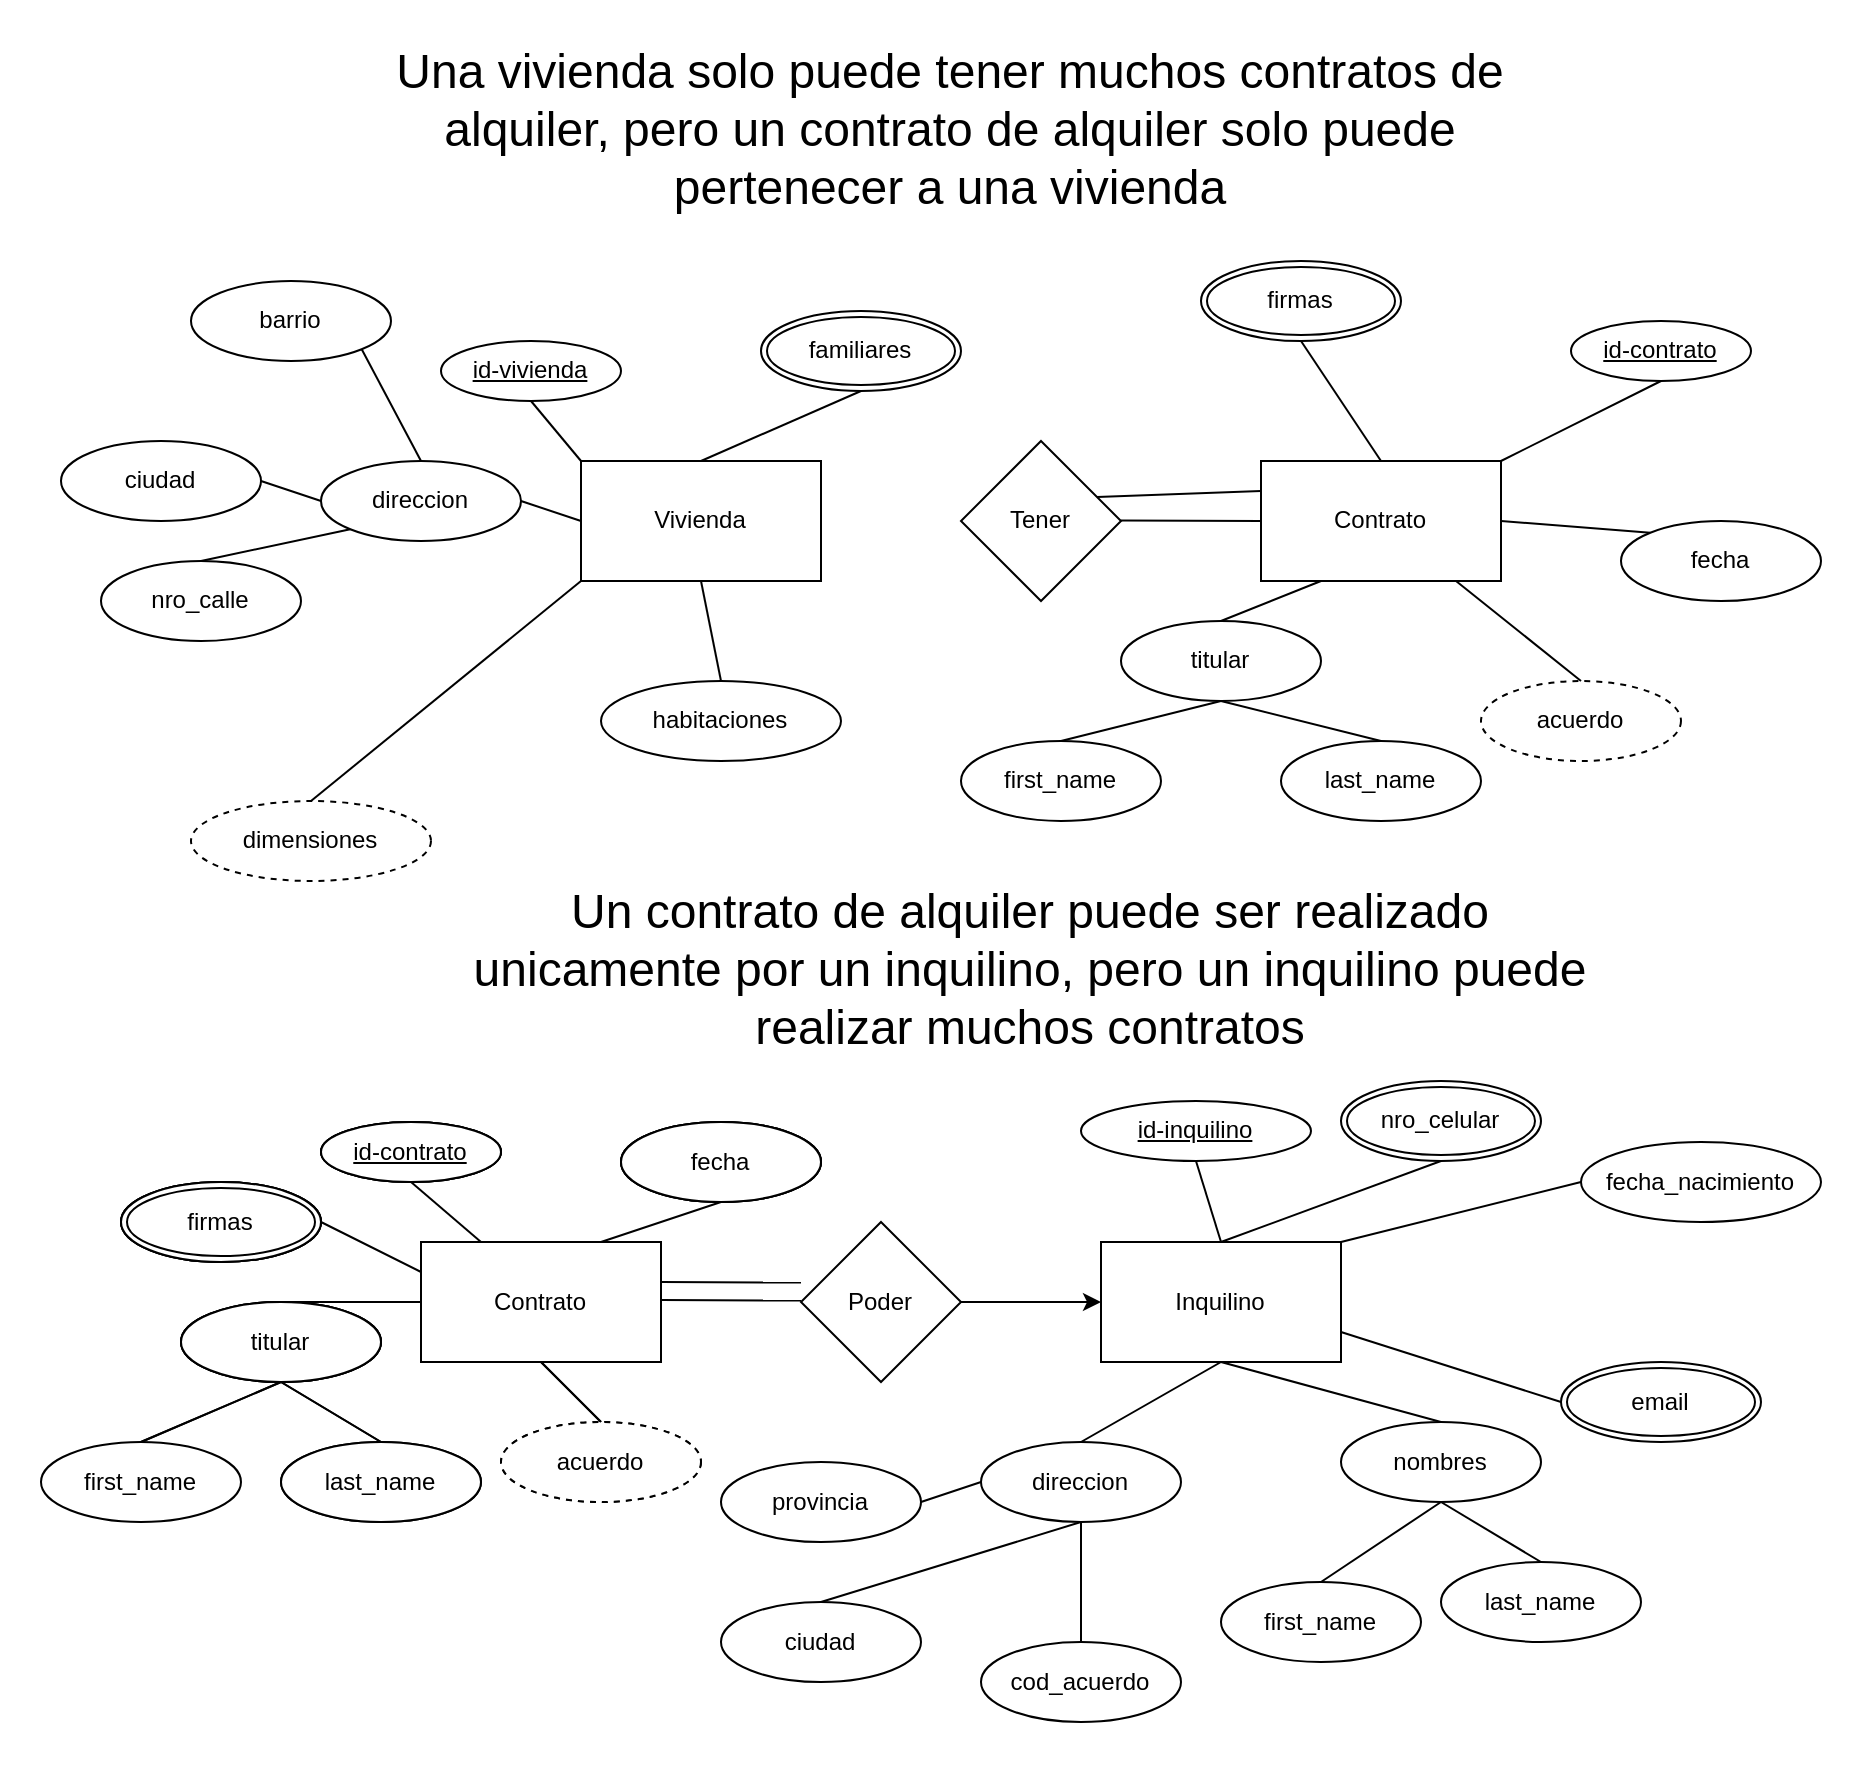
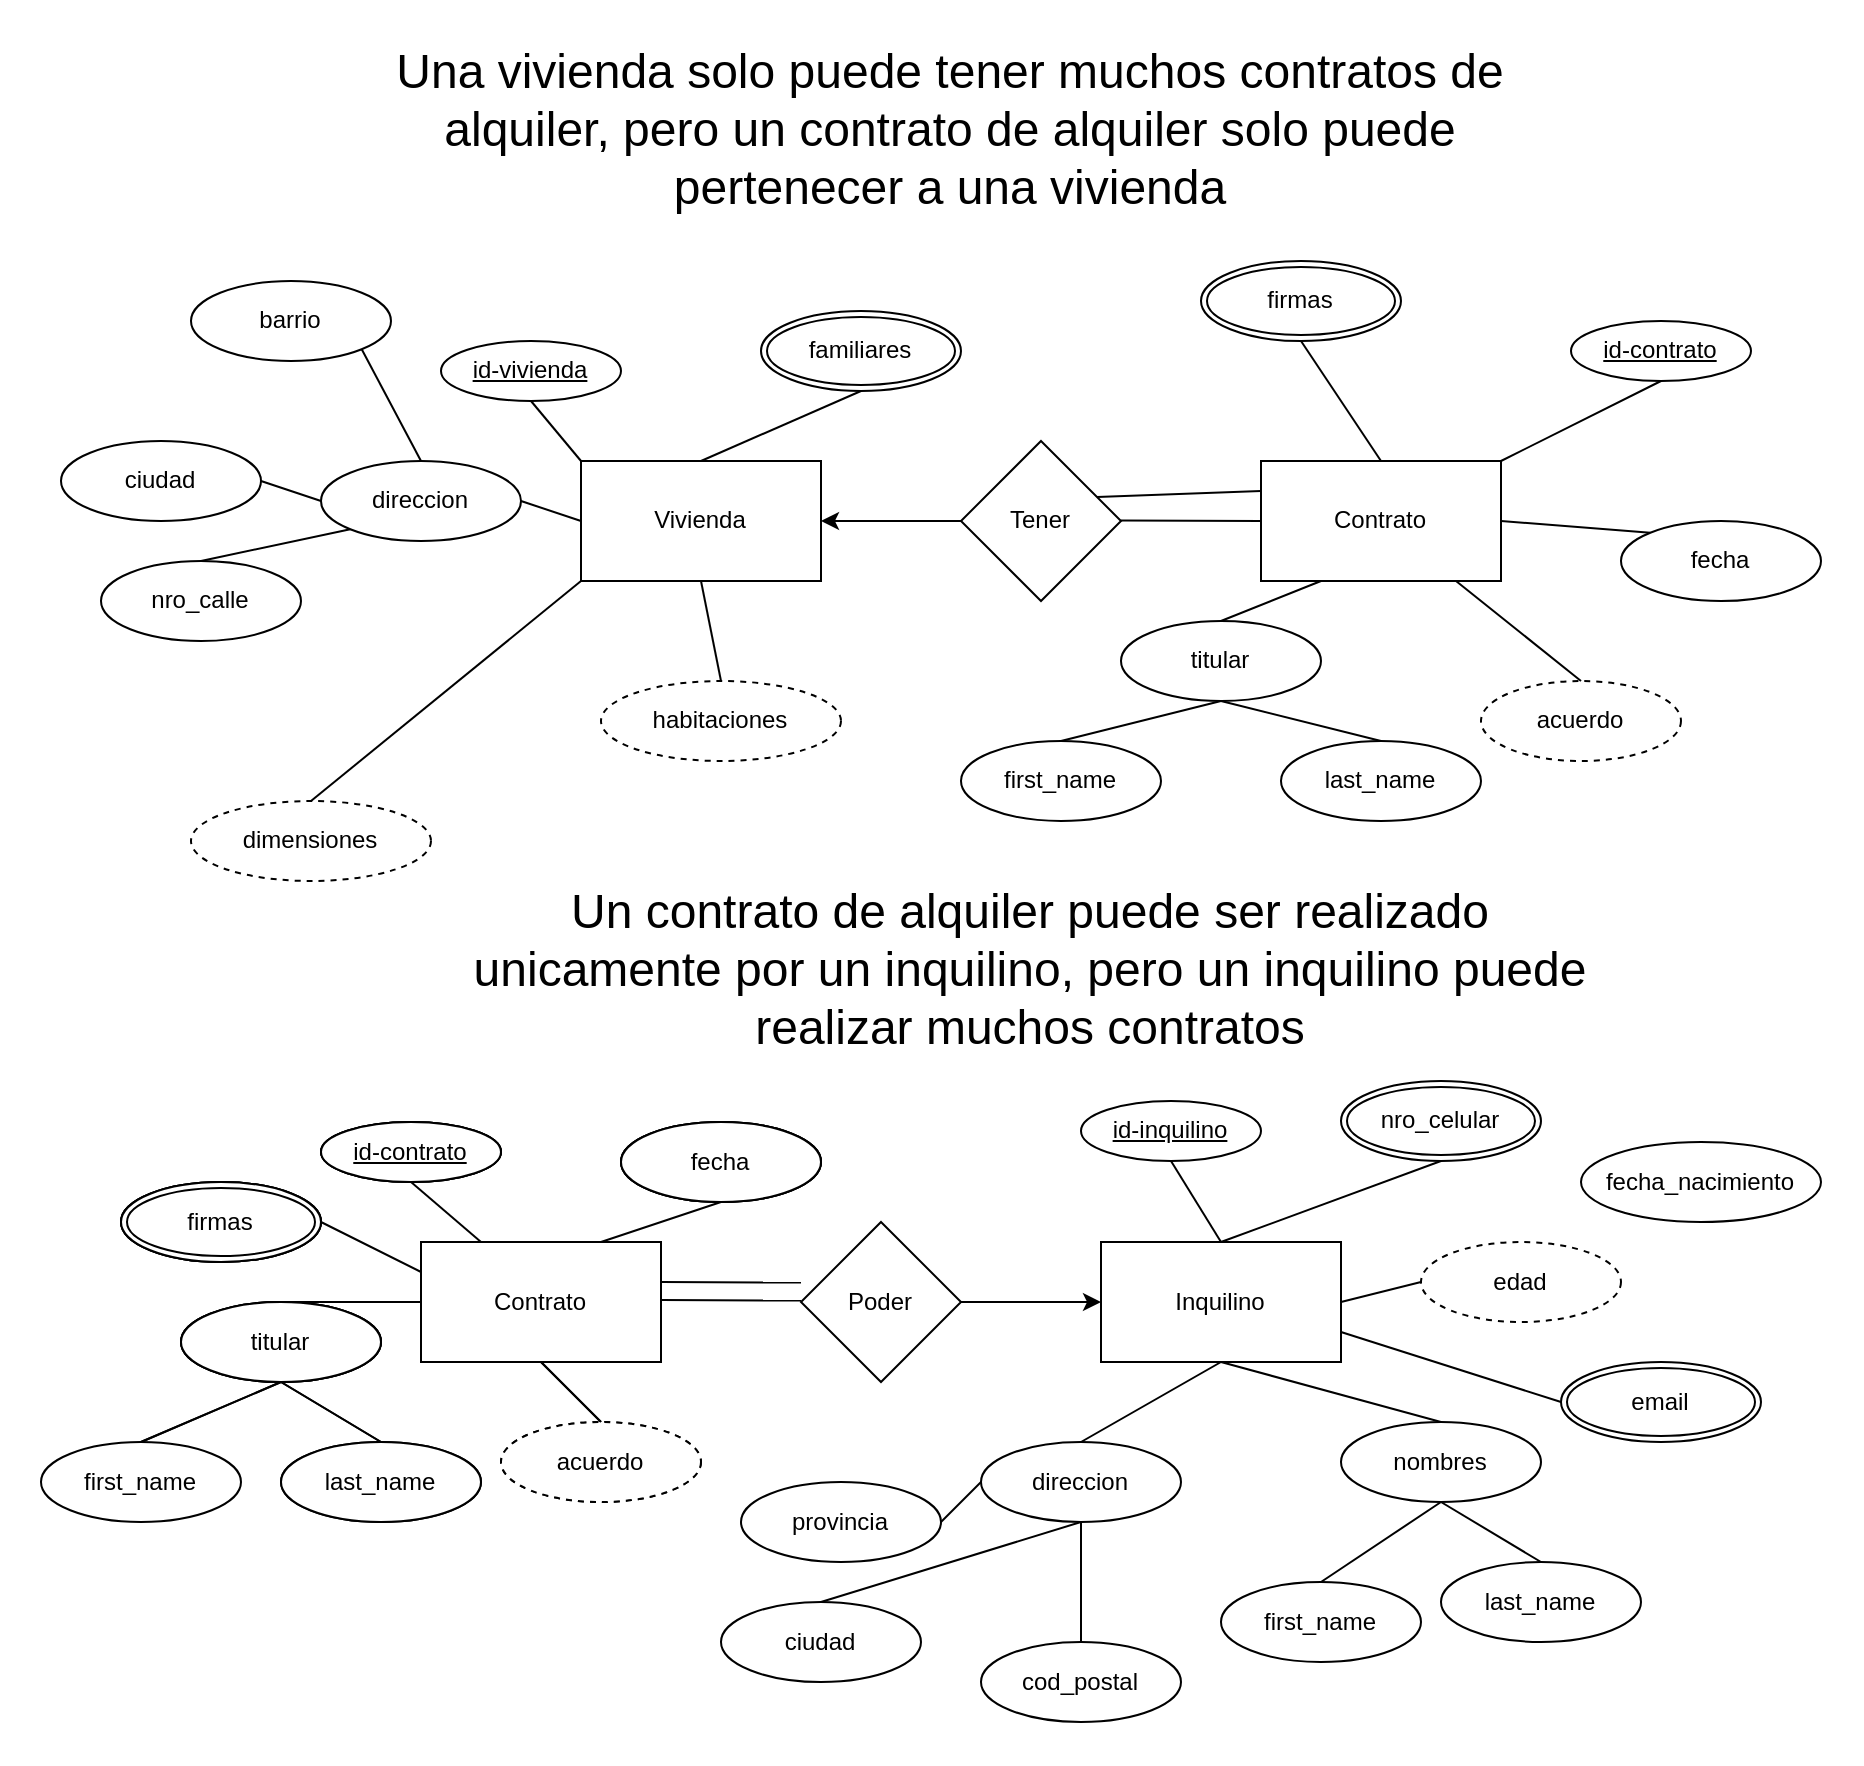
+ <mxCell id="6" style="edgeStyle=none;rounded=0;orthogonalLoop=1;jettySize=auto;html=1;" edge="1" parent="1" source="7" target="4"><mxGeometry relative="1" as="geometry" /></mxCell>
- <mxCell id="84" value="habitaciones" style="ellipse;whiteSpace=wrap;html=1;align=center;dashed=0;" vertex="1" parent="1"><mxGeometry x="300" y="340" width="120" height="40" as="geometry" /></mxCell>
+ <mxCell id="84" value="habitaciones" style="ellipse;whiteSpace=wrap;html=1;align=center;dashed=1;" vertex="1" parent="1"><mxGeometry x="300" y="340" width="120" height="40" as="geometry" /></mxCell>
- <mxCell id="19" value="&lt;u&gt;id-inquilino&lt;/u&gt;" style="ellipse;whiteSpace=wrap;html=1;" vertex="1" parent="1"><mxGeometry x="540" y="550" width="115" height="30" as="geometry" /></mxCell>
+ <mxCell id="19" value="&lt;u&gt;id-inquilino&lt;/u&gt;" style="ellipse;whiteSpace=wrap;html=1;" vertex="1" parent="1"><mxGeometry x="540" y="550" width="90" height="30" as="geometry" /></mxCell>
- <mxCell id="42" value="" style="endArrow=none;html=1;entryX=1;entryY=0;entryDx=0;entryDy=0;exitX=0;exitY=0.5;exitDx=0;exitDy=0;" edge="1" parent="1" source="41" target="10"><mxGeometry width="50" height="50" relative="1" as="geometry"><mxPoint x="530" y="670.5" as="sourcePoint" /><mxPoint x="580" y="620.5" as="targetPoint" /></mxGeometry></mxCell>
+ <mxCell id="21" value="edad" style="ellipse;whiteSpace=wrap;html=1;align=center;dashed=1;" vertex="1" parent="1"><mxGeometry x="710" y="620.5" width="100" height="40" as="geometry" /></mxCell>
+ <mxCell id="31" value="" style="endArrow=none;html=1;entryX=1;entryY=0.5;entryDx=0;entryDy=0;exitX=0;exitY=0.5;exitDx=0;exitDy=0;" edge="1" parent="1" source="21" target="10"><mxGeometry width="50" height="50" relative="1" as="geometry"><mxPoint x="730" y="720.5" as="sourcePoint" /><mxPoint x="620" y="690.5" as="targetPoint" /></mxGeometry></mxCell>
- <mxCell id="28" value="provincia" style="ellipse;whiteSpace=wrap;html=1;align=center;" vertex="1" parent="1"><mxGeometry x="360" y="730.5" width="100" height="40" as="geometry" /></mxCell>
+ <mxCell id="28" value="provincia" style="ellipse;whiteSpace=wrap;html=1;align=center;" vertex="1" parent="1"><mxGeometry x="370" y="740.5" width="100" height="40" as="geometry" /></mxCell>
- <mxCell id="27" value="cod_acuerdo" style="ellipse;whiteSpace=wrap;html=1;align=center;" vertex="1" parent="1"><mxGeometry x="490" y="820.5" width="100" height="40" as="geometry" /></mxCell>
+ <mxCell id="27" value="cod_postal" style="ellipse;whiteSpace=wrap;html=1;align=center;" vertex="1" parent="1"><mxGeometry x="490" y="820.5" width="100" height="40" as="geometry" /></mxCell>
